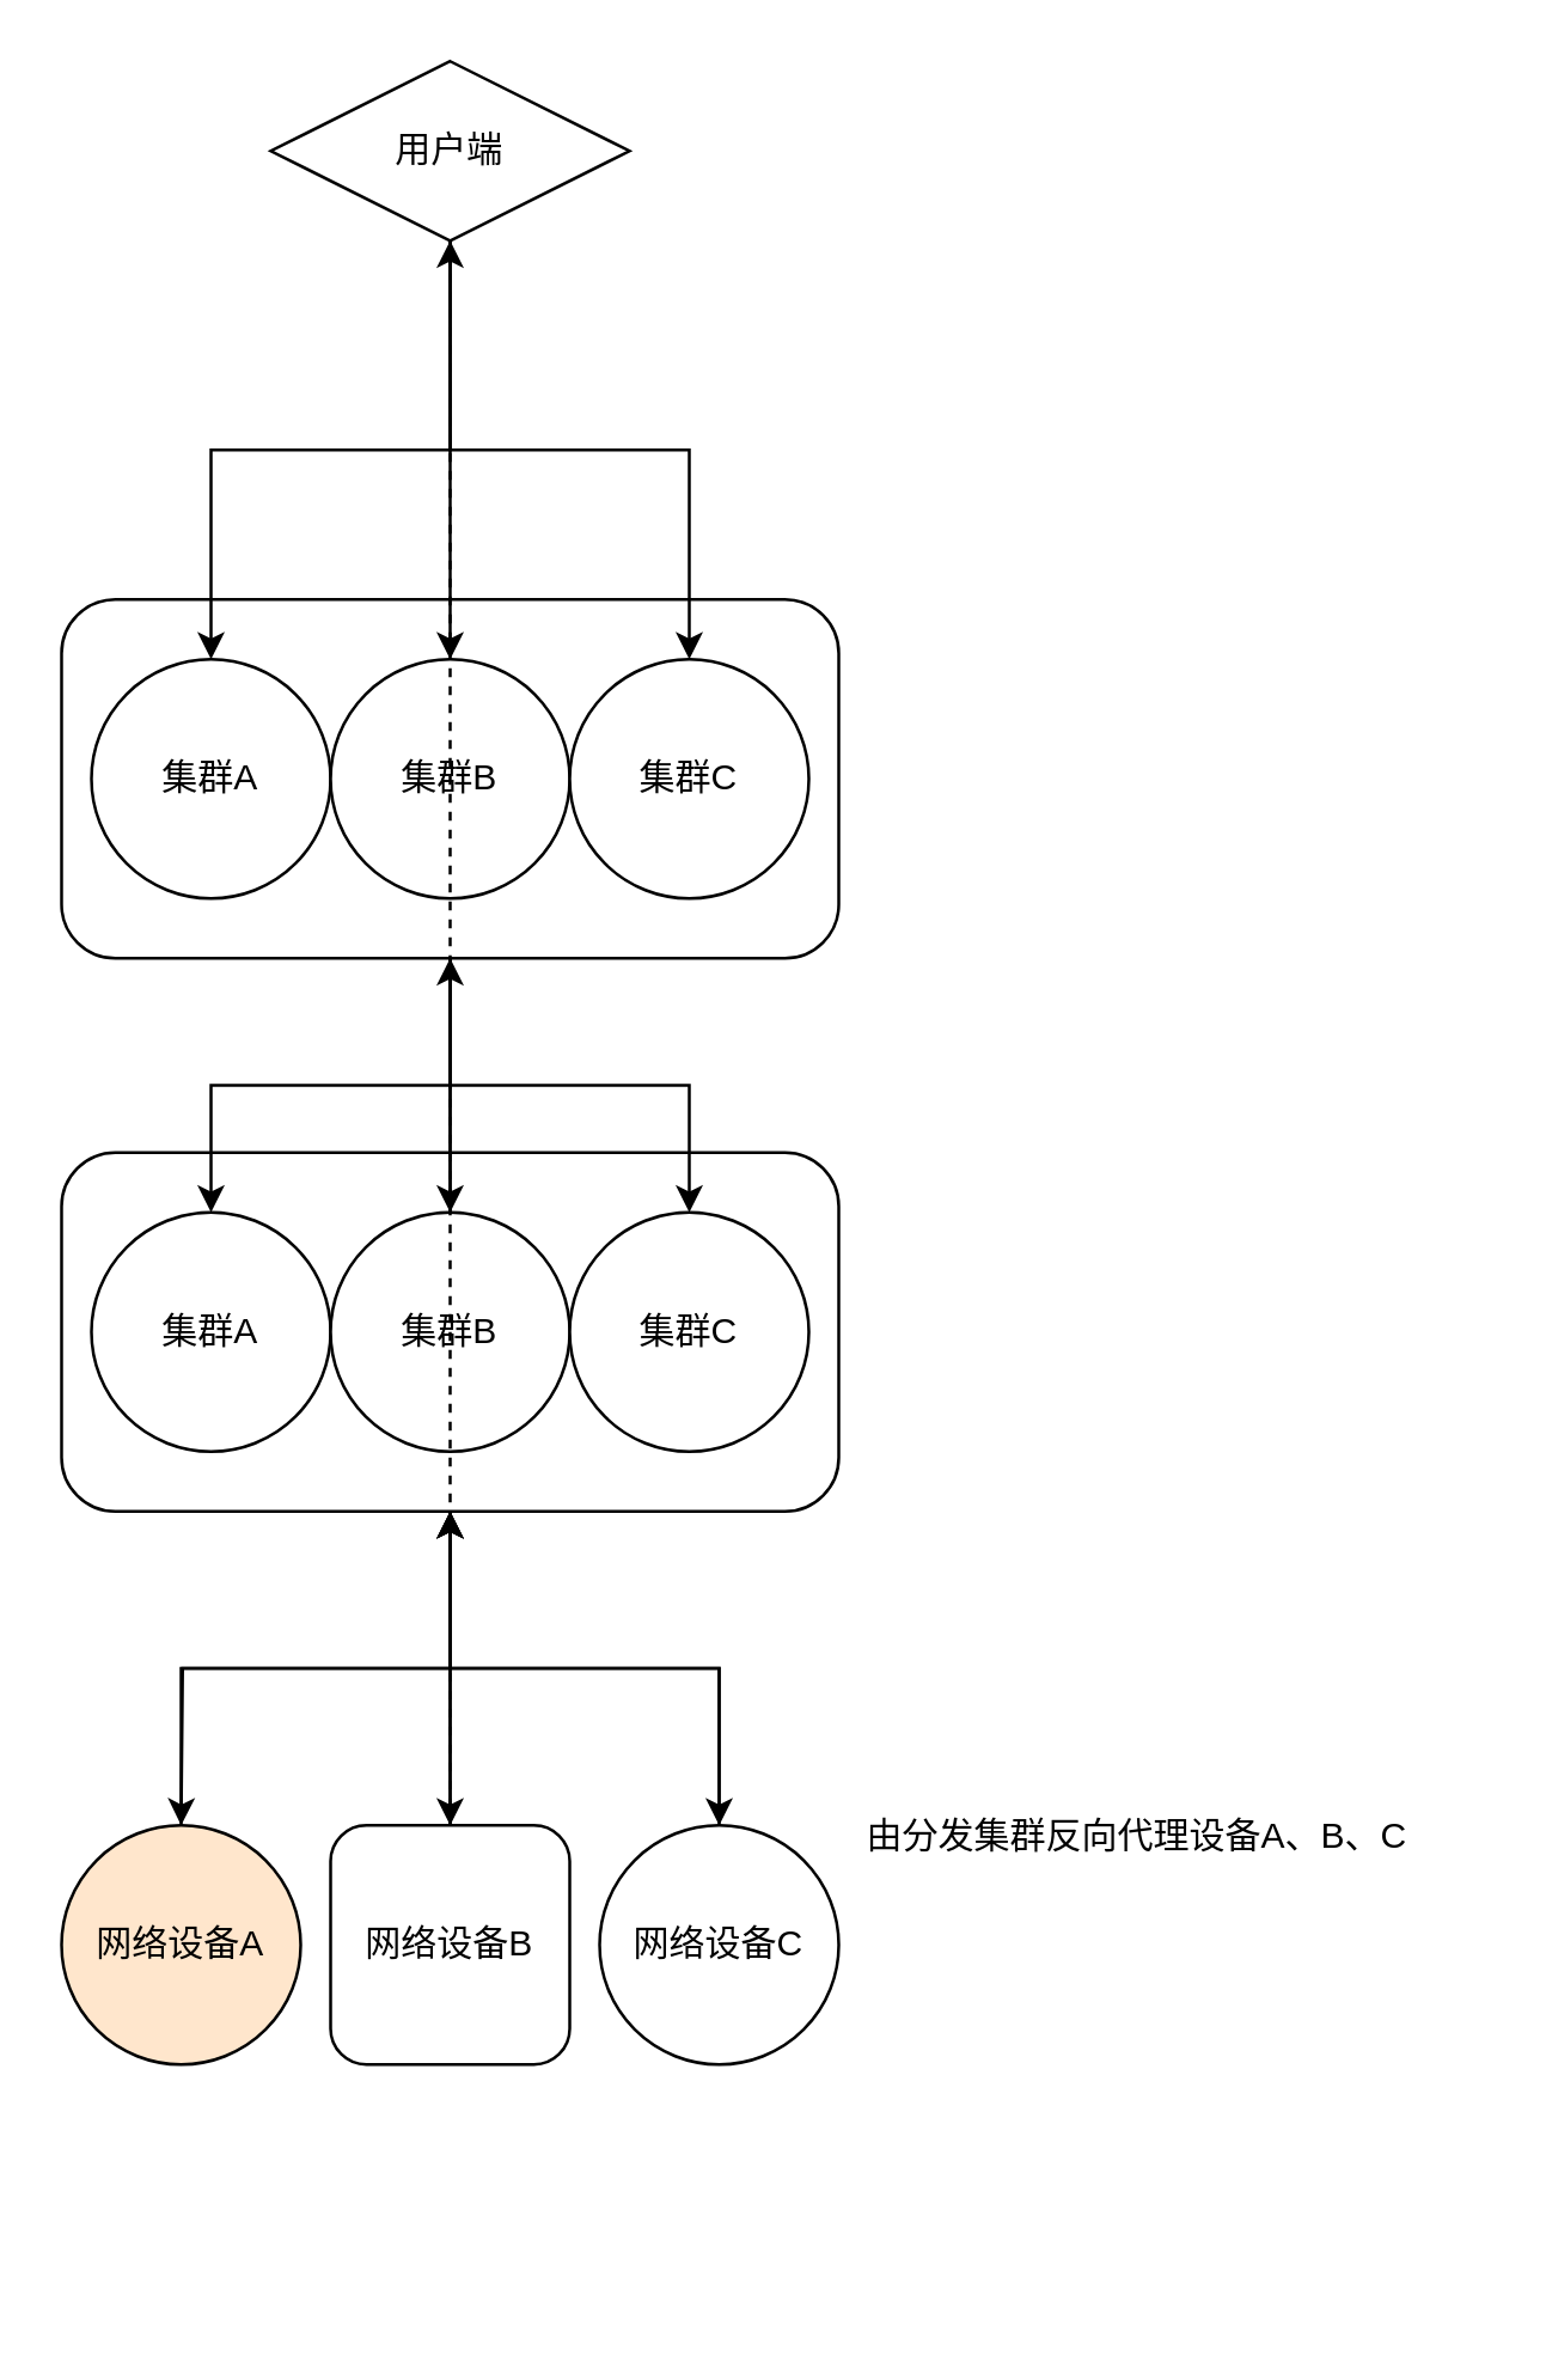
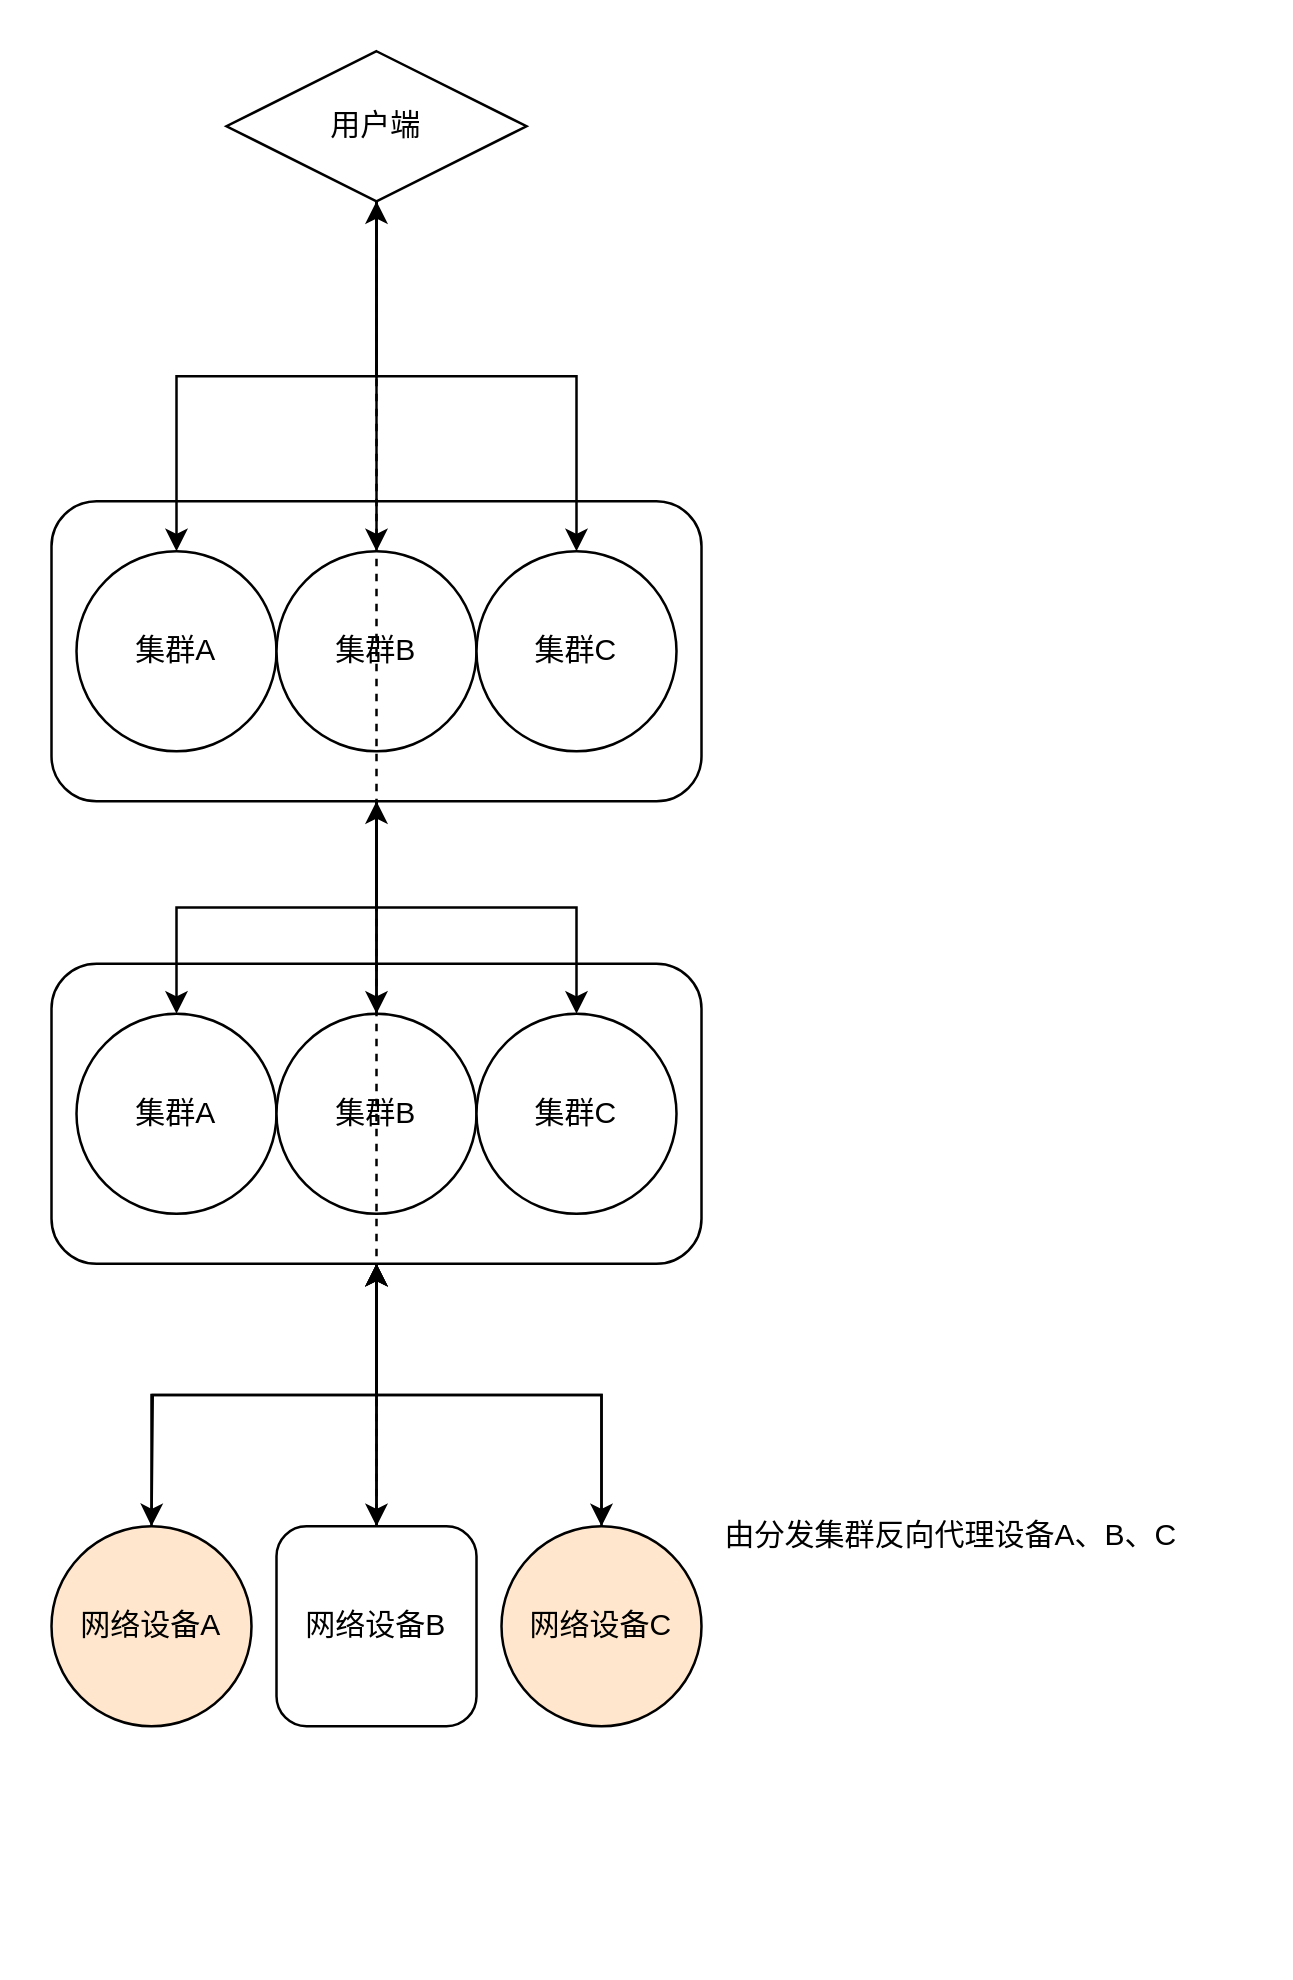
- <mxCell id="29" value="网络设备C" style="ellipse;whiteSpace=wrap;html=1;aspect=fixed;" vertex="1" parent="1"><mxGeometry x="200" y="610" width="80" height="80" as="geometry" /></mxCell>
+ <mxCell id="29" value="网络设备C" style="ellipse;whiteSpace=wrap;html=1;aspect=fixed;fillColor=#ffe6cc;" vertex="1" parent="1"><mxGeometry x="200" y="610" width="80" height="80" as="geometry" /></mxCell>
